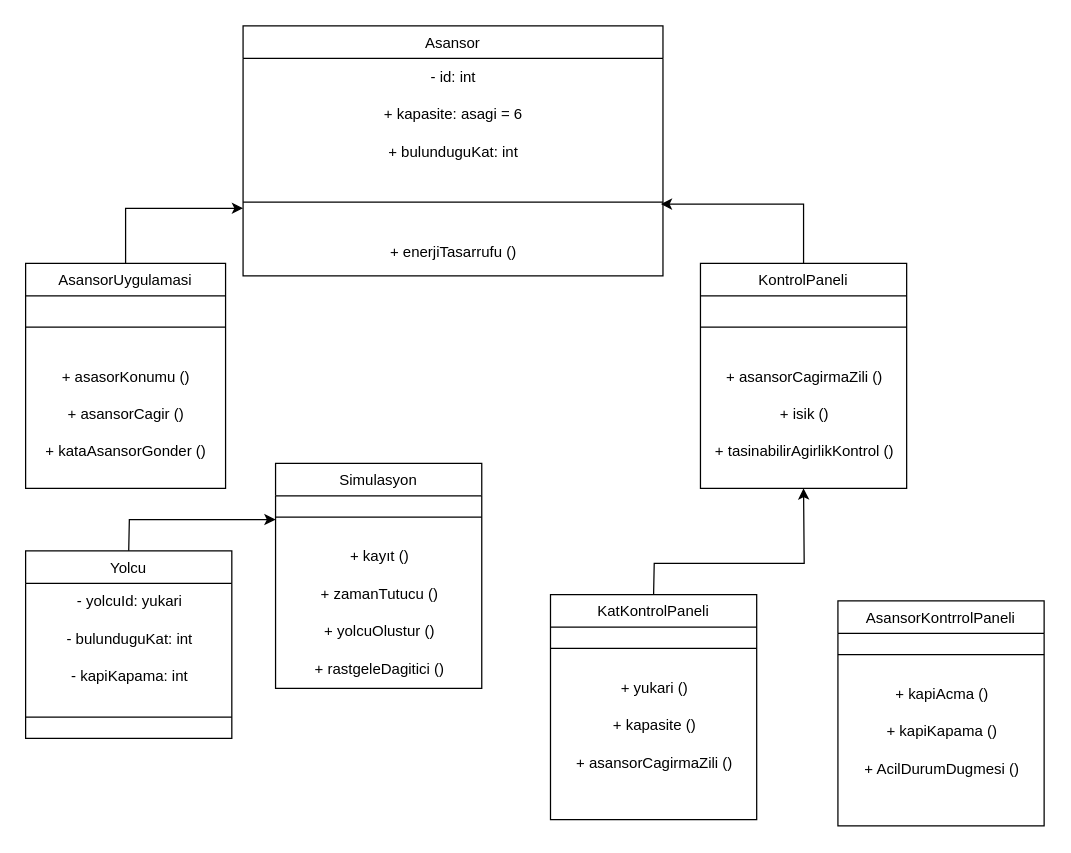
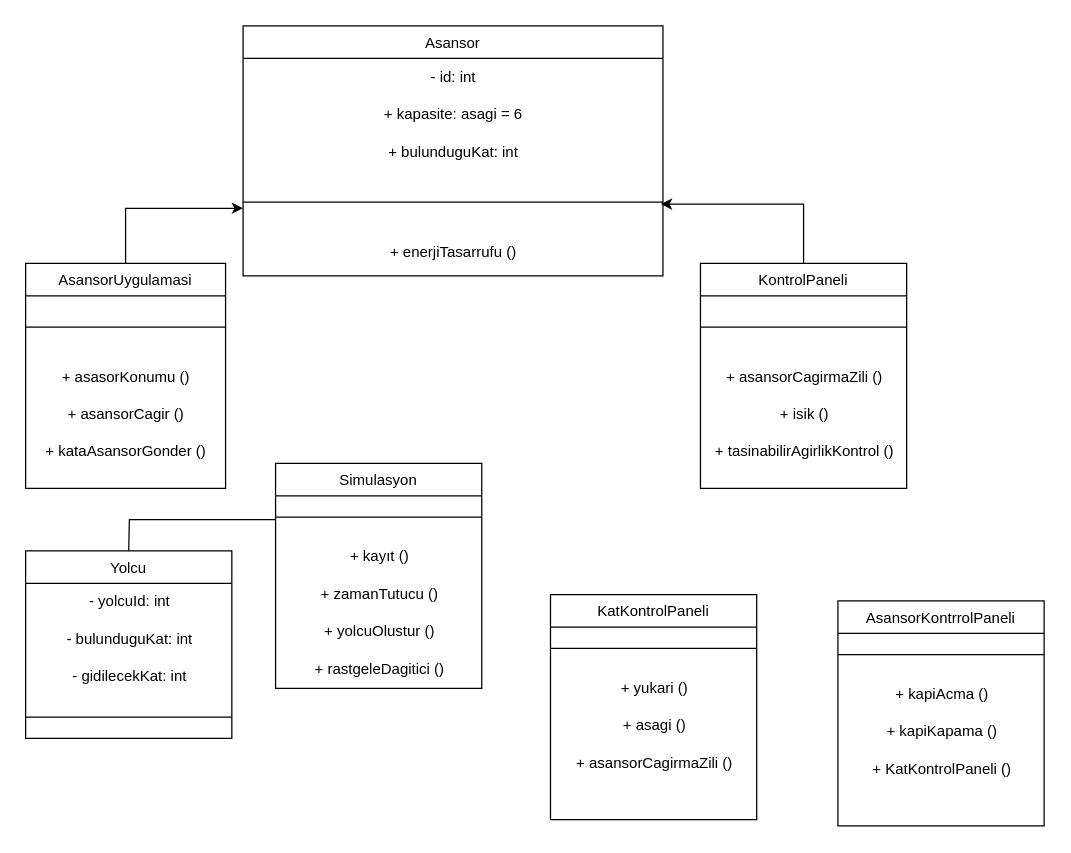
- <mxCell id="31" value="" style="endArrow=classic;html=1;rounded=0;exitX=0.5;exitY=0;exitDx=0;exitDy=0;entryX=0;entryY=0.25;entryDx=0;entryDy=0;" edge="1" parent="1" source="20" target="25"><mxGeometry width="50" height="50" relative="1" as="geometry"><mxPoint x="240" y="620" as="sourcePoint" /><mxPoint x="100" y="400" as="targetPoint" /><Array as="points"><mxPoint x="103" y="415" /></Array></mxGeometry></mxCell>
+ <mxCell id="31" value="" style="endArrow=none;html=1;rounded=0;exitX=0.5;exitY=0;exitDx=0;exitDy=0;entryX=0;entryY=0.25;entryDx=0;entryDy=0;" edge="1" parent="1" source="20" target="25"><mxGeometry width="50" height="50" relative="1" as="geometry"><mxPoint x="240" y="620" as="sourcePoint" /><mxPoint x="100" y="400" as="targetPoint" /><Array as="points"><mxPoint x="103" y="415" /></Array></mxGeometry></mxCell>
- <mxCell id="42" value="" style="endArrow=classic;html=1;rounded=0;exitX=0.5;exitY=0;exitDx=0;exitDy=0;entryX=0.5;entryY=1;entryDx=0;entryDy=0;" edge="1" parent="1" source="32" target="9"><mxGeometry width="50" height="50" relative="1" as="geometry"><mxPoint x="510" y="570" as="sourcePoint" /><mxPoint x="560" y="520" as="targetPoint" /><Array as="points"><mxPoint x="523" y="450" /><mxPoint x="643" y="450" /></Array></mxGeometry></mxCell>
- <mxCell id="21" value="- yolcuId: yukari" style="text;html=1;align=center;verticalAlign=middle;resizable=0;points=[];autosize=1;strokeColor=none;fillColor=none;" vertex="1" parent="20"><mxGeometry y="26" width="165" height="30" as="geometry" /></mxCell>
+ <mxCell id="21" value="- yolcuId: int" style="text;html=1;align=center;verticalAlign=middle;resizable=0;points=[];autosize=1;strokeColor=none;fillColor=none;" vertex="1" parent="20"><mxGeometry y="26" width="165" height="30" as="geometry" /></mxCell>
- <mxCell id="23" value="- kapiKapama: int" style="text;html=1;align=center;verticalAlign=middle;resizable=0;points=[];autosize=1;strokeColor=none;fillColor=none;" vertex="1" parent="20"><mxGeometry y="86" width="165" height="30" as="geometry" /></mxCell>
+ <mxCell id="23" value="- gidilecekKat: int" style="text;html=1;align=center;verticalAlign=middle;resizable=0;points=[];autosize=1;strokeColor=none;fillColor=none;" vertex="1" parent="20"><mxGeometry y="86" width="165" height="30" as="geometry" /></mxCell>
- <mxCell id="35" value="+ kapasite ()" style="text;html=1;align=center;verticalAlign=middle;resizable=0;points=[];autosize=1;strokeColor=none;fillColor=none;" vertex="1" parent="32"><mxGeometry y="90" width="165" height="30" as="geometry" /></mxCell>
+ <mxCell id="35" value="+ asagi ()" style="text;html=1;align=center;verticalAlign=middle;resizable=0;points=[];autosize=1;strokeColor=none;fillColor=none;" vertex="1" parent="32"><mxGeometry y="90" width="165" height="30" as="geometry" /></mxCell>
- <mxCell id="41" value="+ AcilDurumDugmesi ()" style="text;html=1;align=center;verticalAlign=middle;resizable=0;points=[];autosize=1;strokeColor=none;fillColor=none;" vertex="1" parent="37"><mxGeometry y="120" width="165" height="30" as="geometry" /></mxCell>
+ <mxCell id="41" value="+ KatKontrolPaneli ()" style="text;html=1;align=center;verticalAlign=middle;resizable=0;points=[];autosize=1;strokeColor=none;fillColor=none;" vertex="1" parent="37"><mxGeometry y="120" width="165" height="30" as="geometry" /></mxCell>
